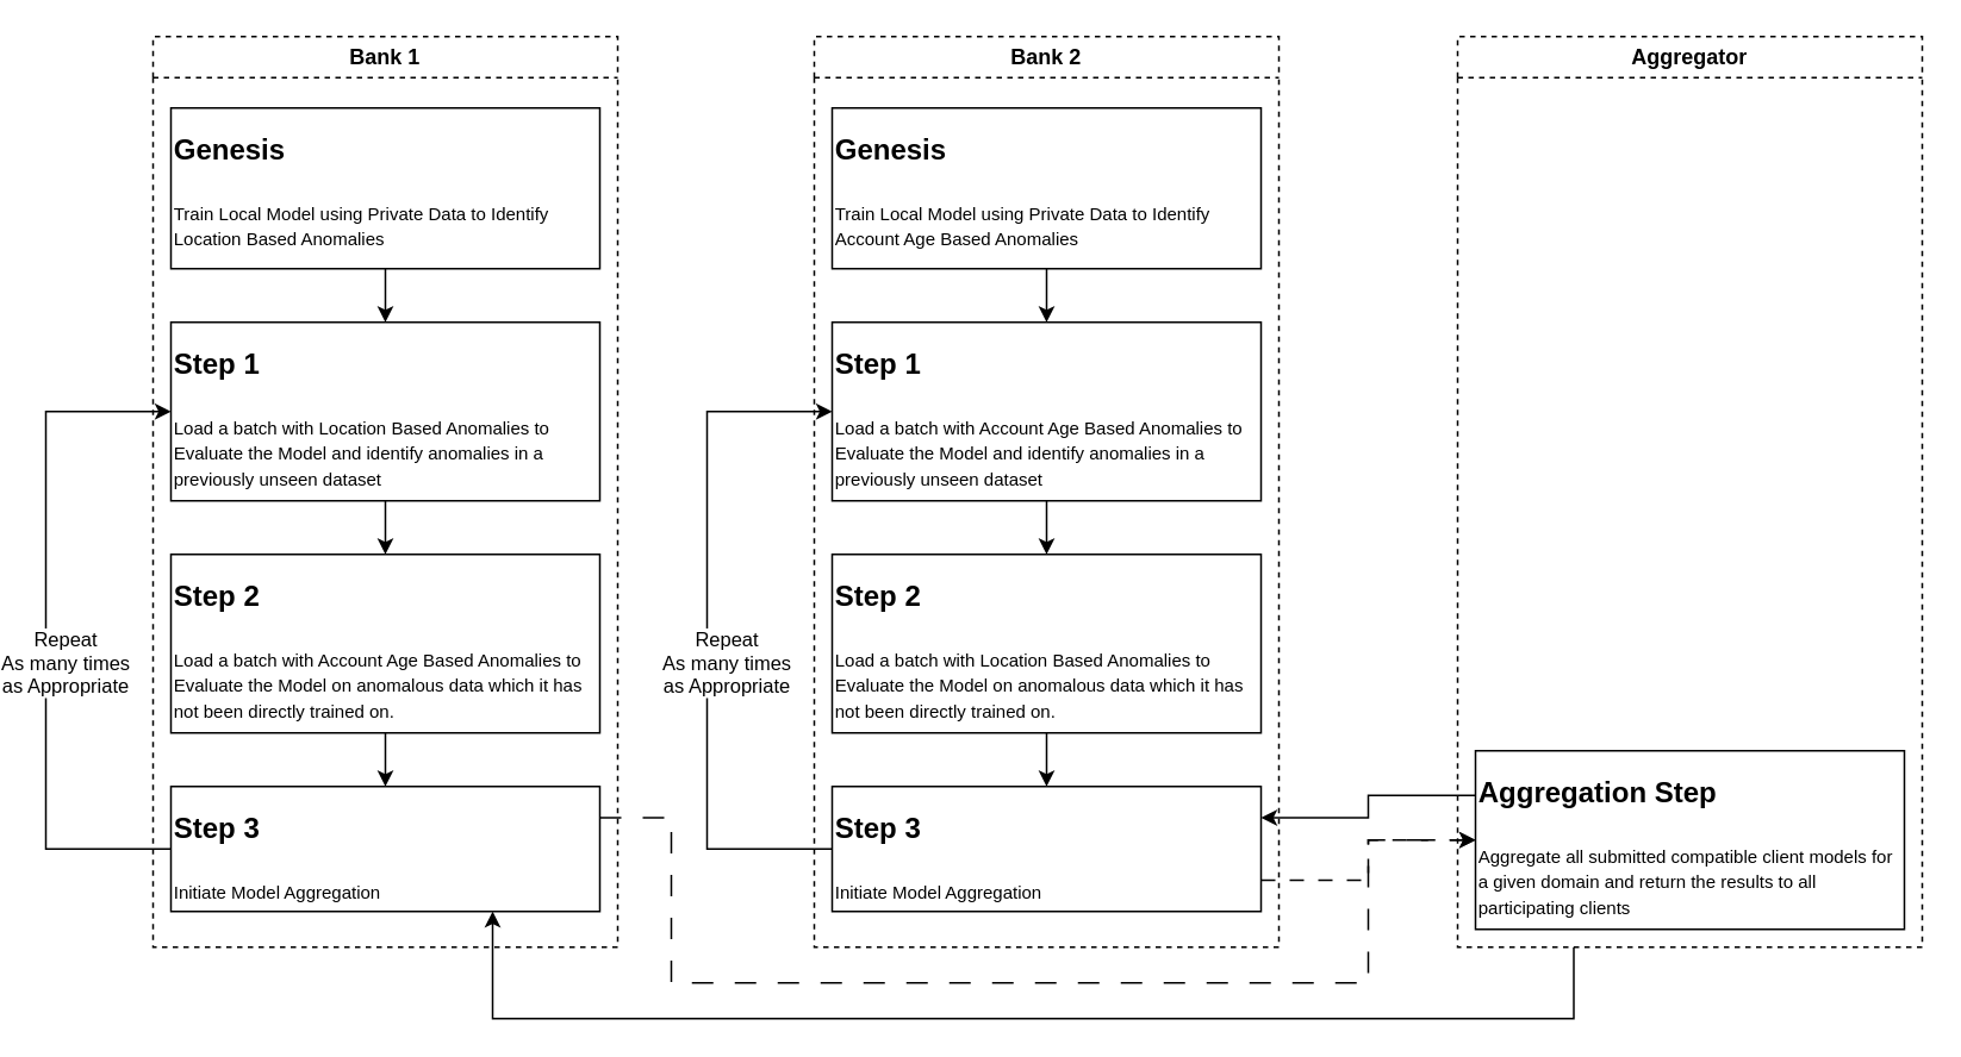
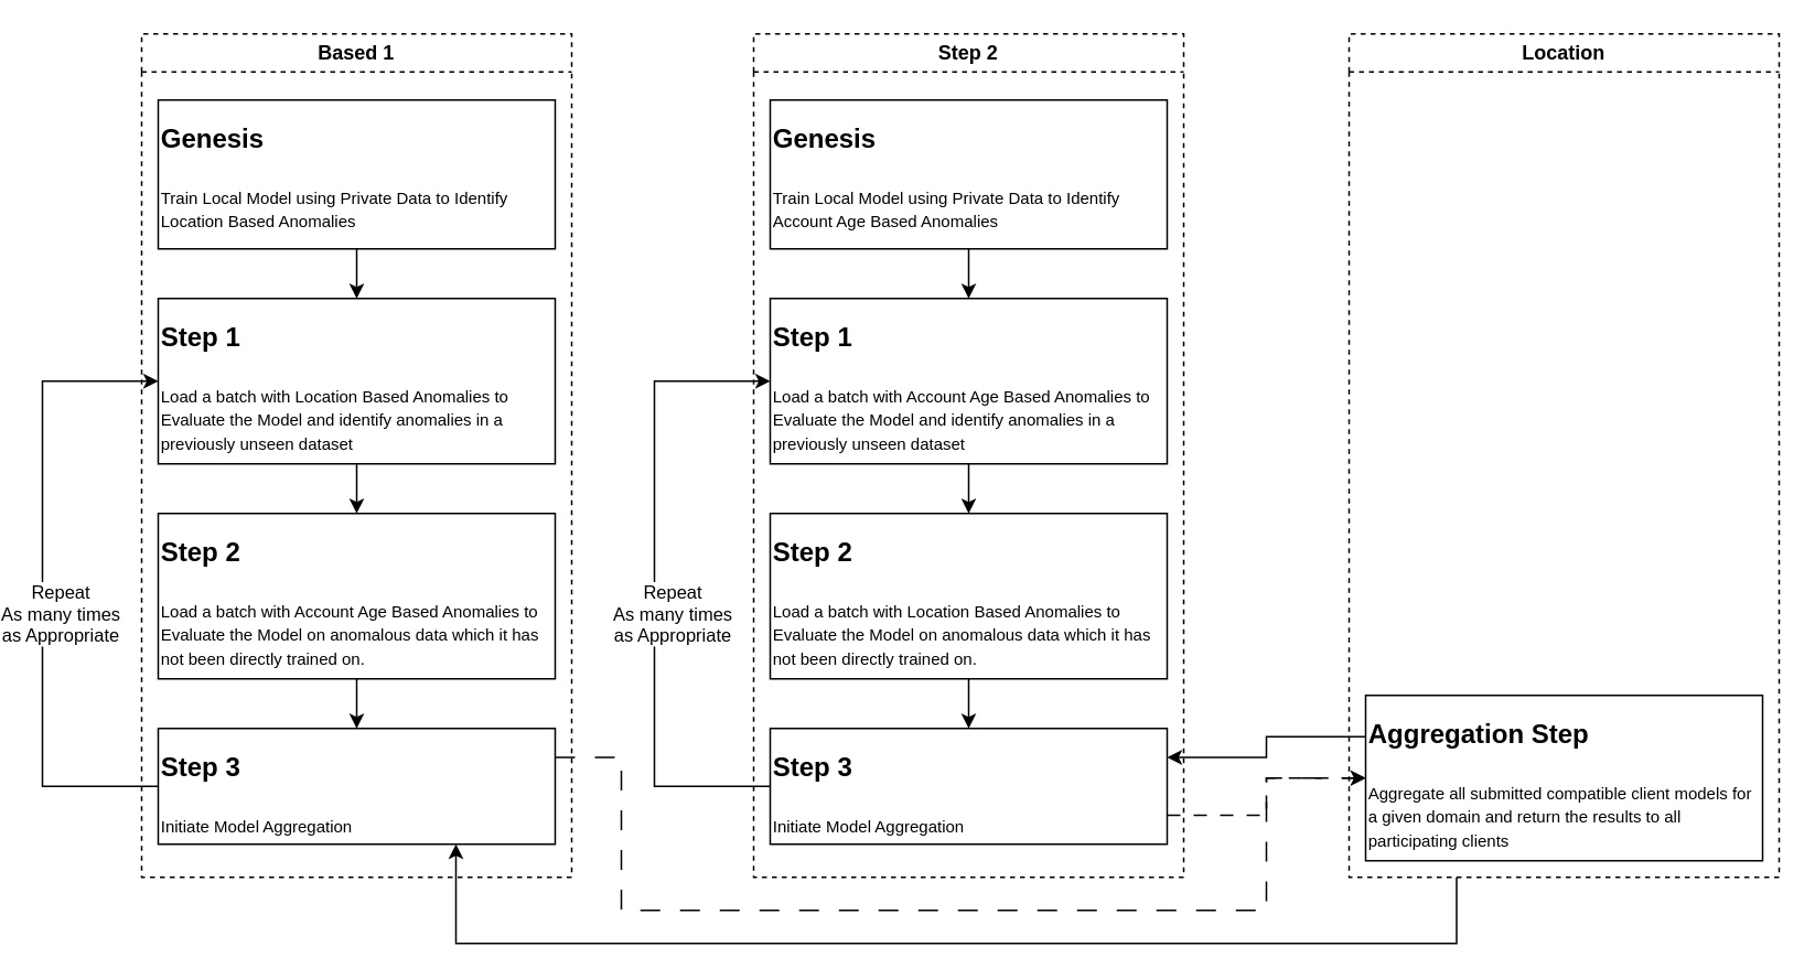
- <mxCell id="2" value="Bank 1" style="swimlane;whiteSpace=wrap;html=1;dashed=1;" vertex="1" parent="1"><mxGeometry x="20" y="20" width="260" height="510" as="geometry" /></mxCell>
+ <mxCell id="2" value="Based 1" style="swimlane;whiteSpace=wrap;html=1;dashed=1;" vertex="1" parent="1"><mxGeometry x="20" y="20" width="260" height="510" as="geometry" /></mxCell>
- <mxCell id="12" value="Bank 2" style="swimlane;whiteSpace=wrap;html=1;dashed=1;" vertex="1" parent="1"><mxGeometry x="390" y="20" width="260" height="510" as="geometry" /></mxCell>
+ <mxCell id="12" value="Step 2" style="swimlane;whiteSpace=wrap;html=1;dashed=1;" vertex="1" parent="1"><mxGeometry x="390" y="20" width="260" height="510" as="geometry" /></mxCell>
- <mxCell id="23" value="Aggregator" style="swimlane;whiteSpace=wrap;html=1;dashed=1;" vertex="1" parent="1"><mxGeometry x="750" y="20" width="260" height="510" as="geometry" /></mxCell>
+ <mxCell id="23" value="Location" style="swimlane;whiteSpace=wrap;html=1;dashed=1;" vertex="1" parent="1"><mxGeometry x="750" y="20" width="260" height="510" as="geometry" /></mxCell>
